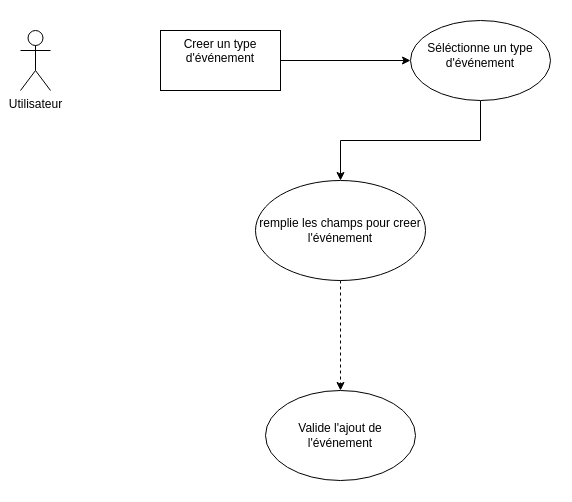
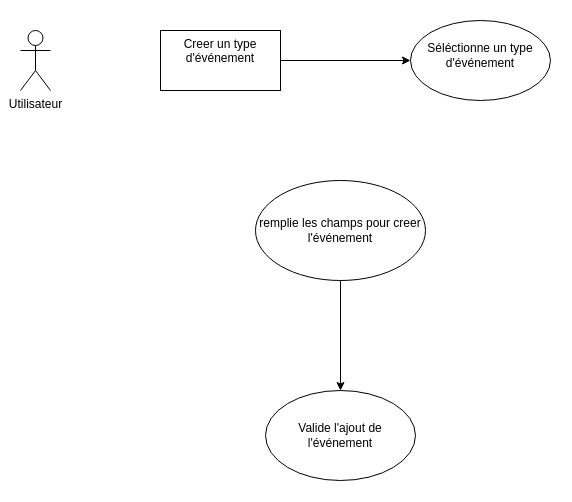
- <mxCell id="3" style="edgeStyle=orthogonalEdgeStyle;rounded=0;orthogonalLoop=1;jettySize=auto;html=1;" edge="1" parent="1" source="4" target="6"><mxGeometry relative="1" as="geometry"><mxPoint x="340" y="300" as="targetPoint" /></mxGeometry></mxCell>
- <mxCell id="5" value="" style="edgeStyle=orthogonalEdgeStyle;rounded=0;orthogonalLoop=1;jettySize=auto;html=1;dashed=1;" edge="1" parent="1" source="6" target="7"><mxGeometry relative="1" as="geometry" /></mxCell>
+ <mxCell id="5" value="" style="edgeStyle=orthogonalEdgeStyle;rounded=0;orthogonalLoop=1;jettySize=auto;html=1;" edge="1" parent="1" source="6" target="7"><mxGeometry relative="1" as="geometry" /></mxCell>
